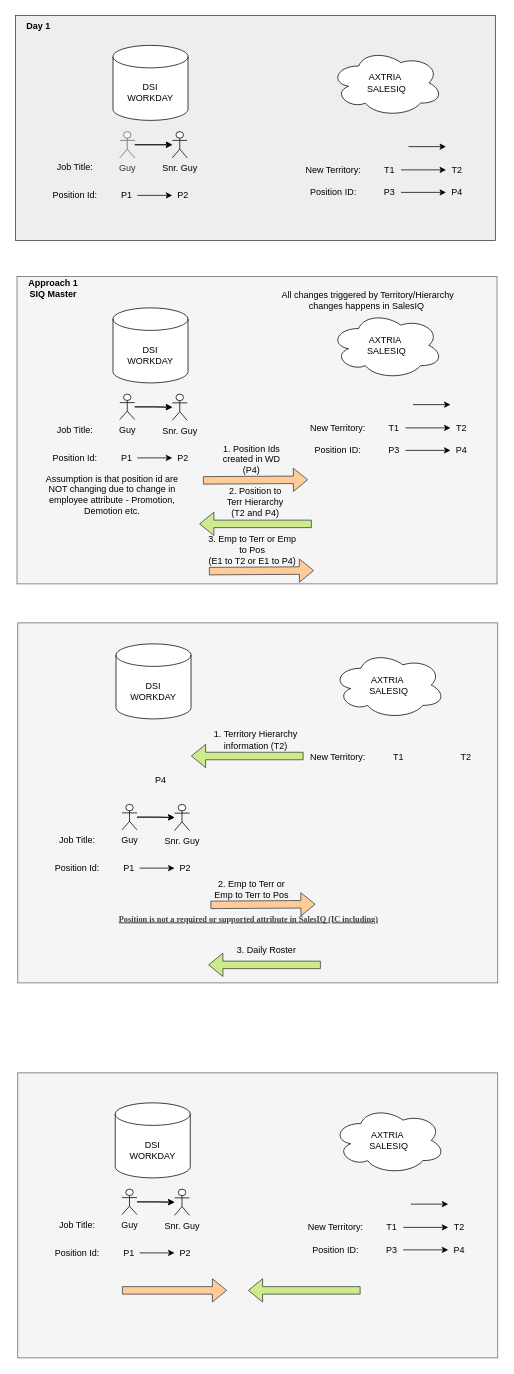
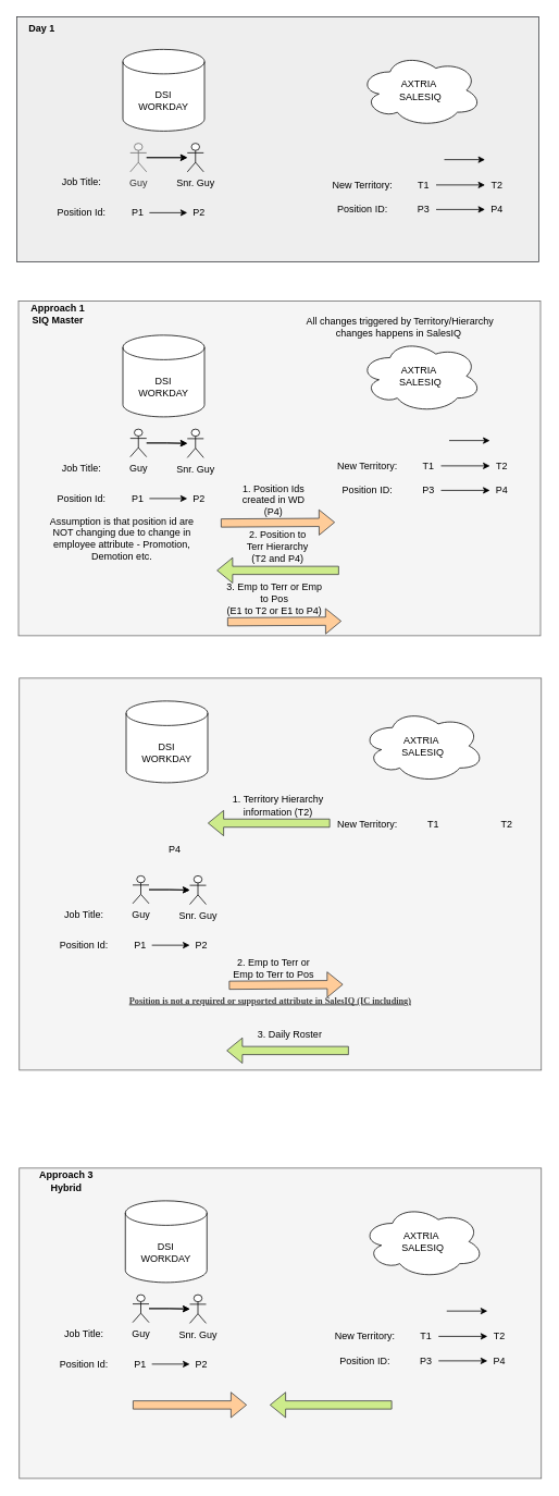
+ <mxCell id="88" value="&lt;b&gt;Approach 3&lt;br&gt;Hybrid&lt;br&gt;&lt;/b&gt;" style="text;html=1;strokeColor=none;fillColor=none;align=center;verticalAlign=middle;whiteSpace=wrap;rounded=0;" vertex="1" parent="1"><mxGeometry x="33" y="1436" width="96" height="20" as="geometry" /></mxCell>
